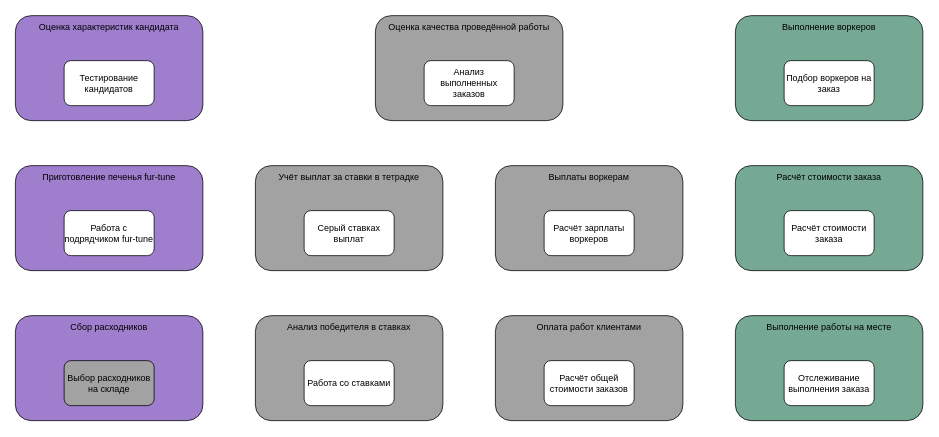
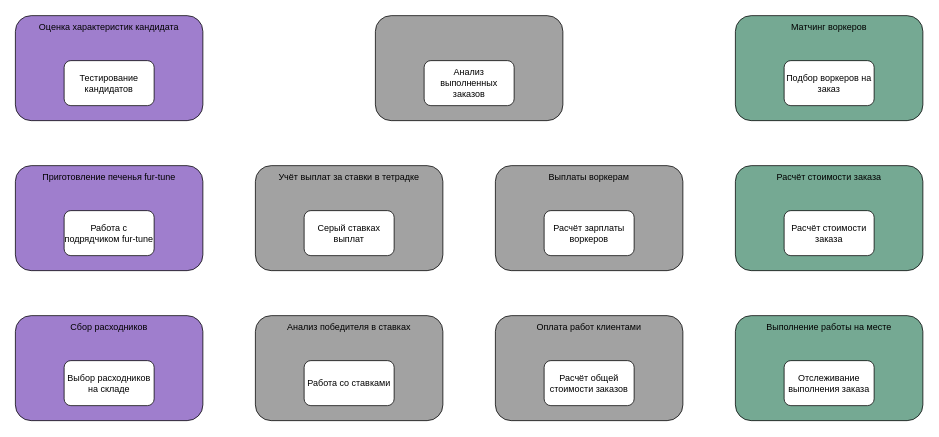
- <mxCell id="44" value="Оценка качества проведённой работы" style="text;html=1;strokeColor=none;fillColor=none;align=center;verticalAlign=middle;whiteSpace=wrap;rounded=0;" vertex="1" parent="42"><mxGeometry width="250" height="30" as="geometry" /></mxCell>
- <mxCell id="36" value="Выполнение воркеров" style="text;html=1;strokeColor=none;fillColor=none;align=center;verticalAlign=middle;whiteSpace=wrap;rounded=0;" vertex="1" parent="35"><mxGeometry width="250" height="30" as="geometry" /></mxCell>
+ <mxCell id="36" value="Матчинг воркеров" style="text;html=1;strokeColor=none;fillColor=none;align=center;verticalAlign=middle;whiteSpace=wrap;rounded=0;" vertex="1" parent="35"><mxGeometry width="250" height="30" as="geometry" /></mxCell>
- <mxCell id="6" value="Выбор расходников на складе" style="rounded=1;whiteSpace=wrap;html=1;fillColor=#a2a2a2;" vertex="1" parent="3"><mxGeometry x="65" y="60" width="120" height="60" as="geometry" /></mxCell>
+ <mxCell id="6" value="Выбор расходников на складе" style="rounded=1;whiteSpace=wrap;html=1;" vertex="1" parent="3"><mxGeometry x="65" y="60" width="120" height="60" as="geometry" /></mxCell>
